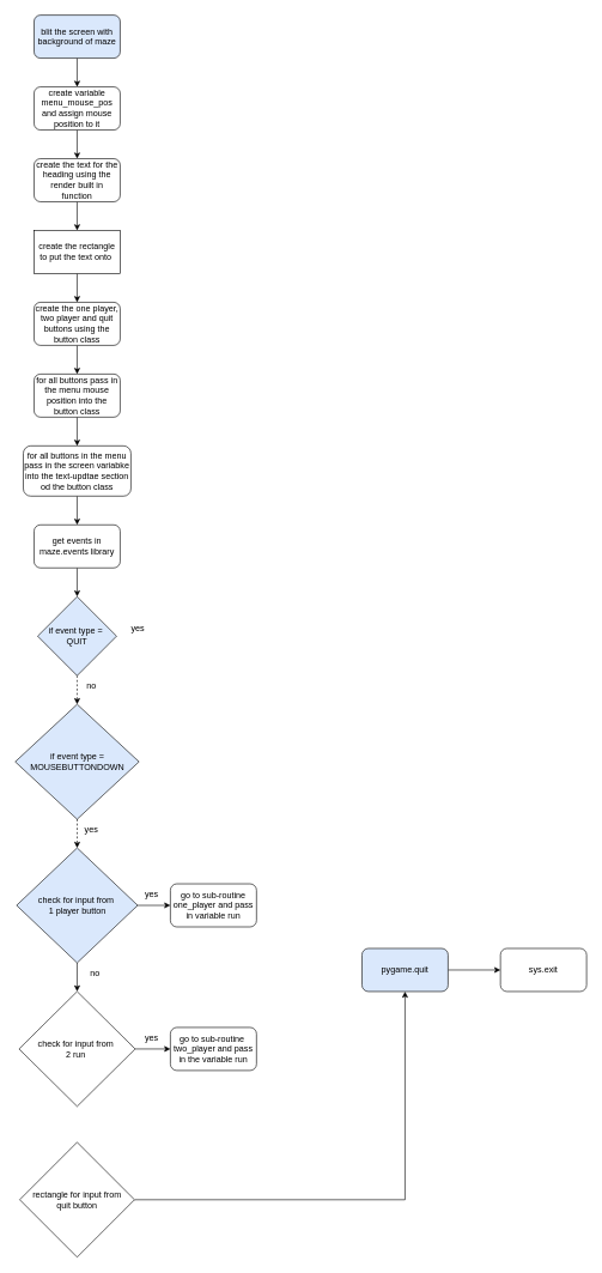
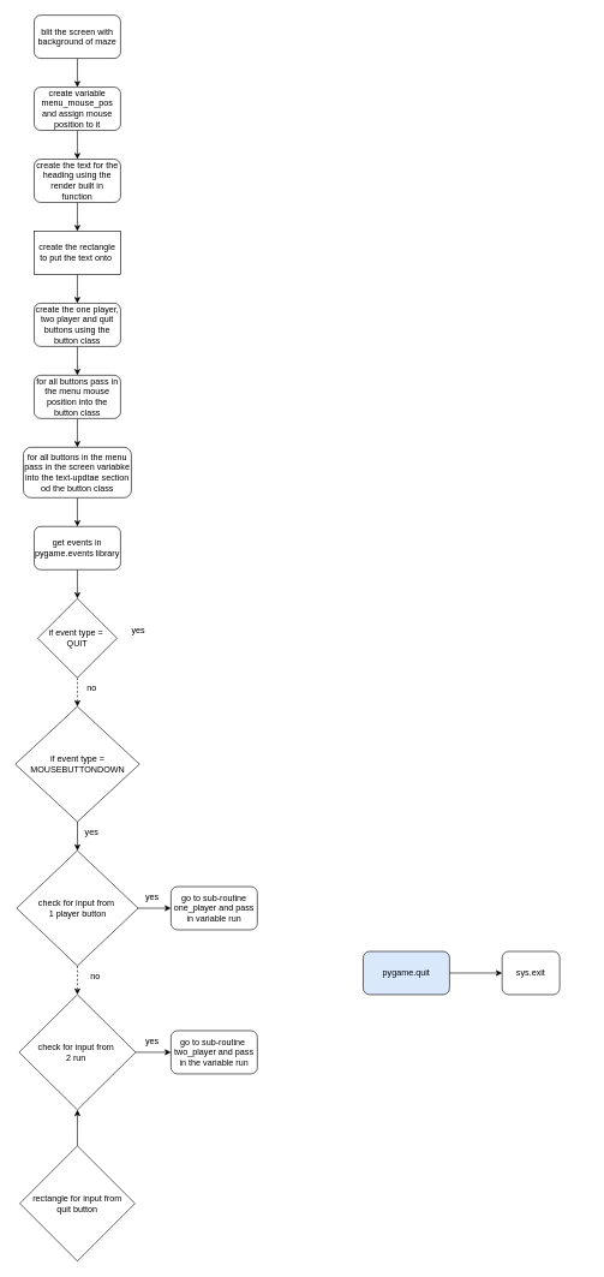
- <mxCell id="3" value="blit the screen with background of maze" style="rounded=1;whiteSpace=wrap;html=1;fillColor=#dae8fc;" vertex="1" parent="1"><mxGeometry x="47" y="20" width="120" height="60" as="geometry" /></mxCell>
+ <mxCell id="3" value="blit the screen with background of maze" style="rounded=1;whiteSpace=wrap;html=1;" vertex="1" parent="1"><mxGeometry x="47" y="20" width="120" height="60" as="geometry" /></mxCell>
- <mxCell id="17" value="get events in maze.events library" style="rounded=1;whiteSpace=wrap;html=1;" vertex="1" parent="1"><mxGeometry x="47" y="730" width="120" height="60" as="geometry" /></mxCell>
+ <mxCell id="17" value="get events in pygame.events library" style="rounded=1;whiteSpace=wrap;html=1;" vertex="1" parent="1"><mxGeometry x="47" y="730" width="120" height="60" as="geometry" /></mxCell>
- <mxCell id="19" value="if event type =&amp;nbsp;&lt;div&gt;QUIT&lt;/div&gt;" style="rhombus;whiteSpace=wrap;html=1;fillColor=#dae8fc;" vertex="1" parent="1"><mxGeometry x="52" y="830" width="110" height="110" as="geometry" /></mxCell>
+ <mxCell id="19" value="if event type =&amp;nbsp;&lt;div&gt;QUIT&lt;/div&gt;" style="rhombus;whiteSpace=wrap;html=1;" vertex="1" parent="1"><mxGeometry x="52" y="830" width="110" height="110" as="geometry" /></mxCell>
- <mxCell id="24" value="if event type =&lt;div&gt;MOUSEBUTTONDOWN&lt;/div&gt;" style="rhombus;whiteSpace=wrap;html=1;fillColor=#dae8fc;" vertex="1" parent="1"><mxGeometry x="20.75" y="980" width="172.5" height="160" as="geometry" /></mxCell>
+ <mxCell id="24" value="if event type =&lt;div&gt;MOUSEBUTTONDOWN&lt;/div&gt;" style="rhombus;whiteSpace=wrap;html=1;" vertex="1" parent="1"><mxGeometry x="20.75" y="980" width="172.5" height="160" as="geometry" /></mxCell>
- <mxCell id="23" style="edgeStyle=orthogonalEdgeStyle;rounded=0;orthogonalLoop=1;jettySize=auto;html=1;entryX=0.5;entryY=0;entryDx=0;entryDy=0;dashed=1;" edge="1" parent="1" source="24" target="27"><mxGeometry relative="1" as="geometry" /></mxCell>
+ <mxCell id="23" style="edgeStyle=orthogonalEdgeStyle;rounded=0;orthogonalLoop=1;jettySize=auto;html=1;entryX=0.5;entryY=0;entryDx=0;entryDy=0;" edge="1" parent="1" source="24" target="27"><mxGeometry relative="1" as="geometry" /></mxCell>
- <mxCell id="27" value="check for input from&amp;nbsp;&lt;div&gt;1 player button&lt;/div&gt;" style="rhombus;whiteSpace=wrap;html=1;fillColor=#dae8fc;" vertex="1" parent="1"><mxGeometry x="22.62" y="1180" width="168.75" height="160" as="geometry" /></mxCell>
+ <mxCell id="27" value="check for input from&amp;nbsp;&lt;div&gt;1 player button&lt;/div&gt;" style="rhombus;whiteSpace=wrap;html=1;" vertex="1" parent="1"><mxGeometry x="22.62" y="1180" width="168.75" height="160" as="geometry" /></mxCell>
- <mxCell id="22" value="sys.exit" style="rounded=1;whiteSpace=wrap;html=1;" vertex="1" parent="1"><mxGeometry x="697" y="1320" width="120" height="60" as="geometry" /></mxCell>
+ <mxCell id="22" value="sys.exit" style="rounded=1;whiteSpace=wrap;html=1;" vertex="1" parent="1"><mxGeometry x="697" y="1320" width="80" height="60" as="geometry" /></mxCell>
- <mxCell id="26" style="edgeStyle=orthogonalEdgeStyle;rounded=0;orthogonalLoop=1;jettySize=auto;html=1;entryX=0.5;entryY=0;entryDx=0;entryDy=0;" edge="1" parent="1" source="27" target="30"><mxGeometry relative="1" as="geometry" /></mxCell>
+ <mxCell id="26" style="edgeStyle=orthogonalEdgeStyle;rounded=0;orthogonalLoop=1;jettySize=auto;html=1;entryX=0.5;entryY=0;entryDx=0;entryDy=0;dashed=1;" edge="1" parent="1" source="27" target="30"><mxGeometry relative="1" as="geometry" /></mxCell>
- <mxCell id="38" style="edgeStyle=orthogonalEdgeStyle;rounded=0;orthogonalLoop=1;jettySize=auto;html=1;entryX=0.5;entryY=1;entryDx=0;entryDy=0;" edge="1" parent="1" source="39" target="21"><mxGeometry relative="1" as="geometry" /></mxCell>
+ <mxCell id="38" style="edgeStyle=orthogonalEdgeStyle;rounded=0;orthogonalLoop=1;jettySize=auto;html=1;" edge="1" parent="1" source="39" target="30"><mxGeometry relative="1" as="geometry" /></mxCell>
